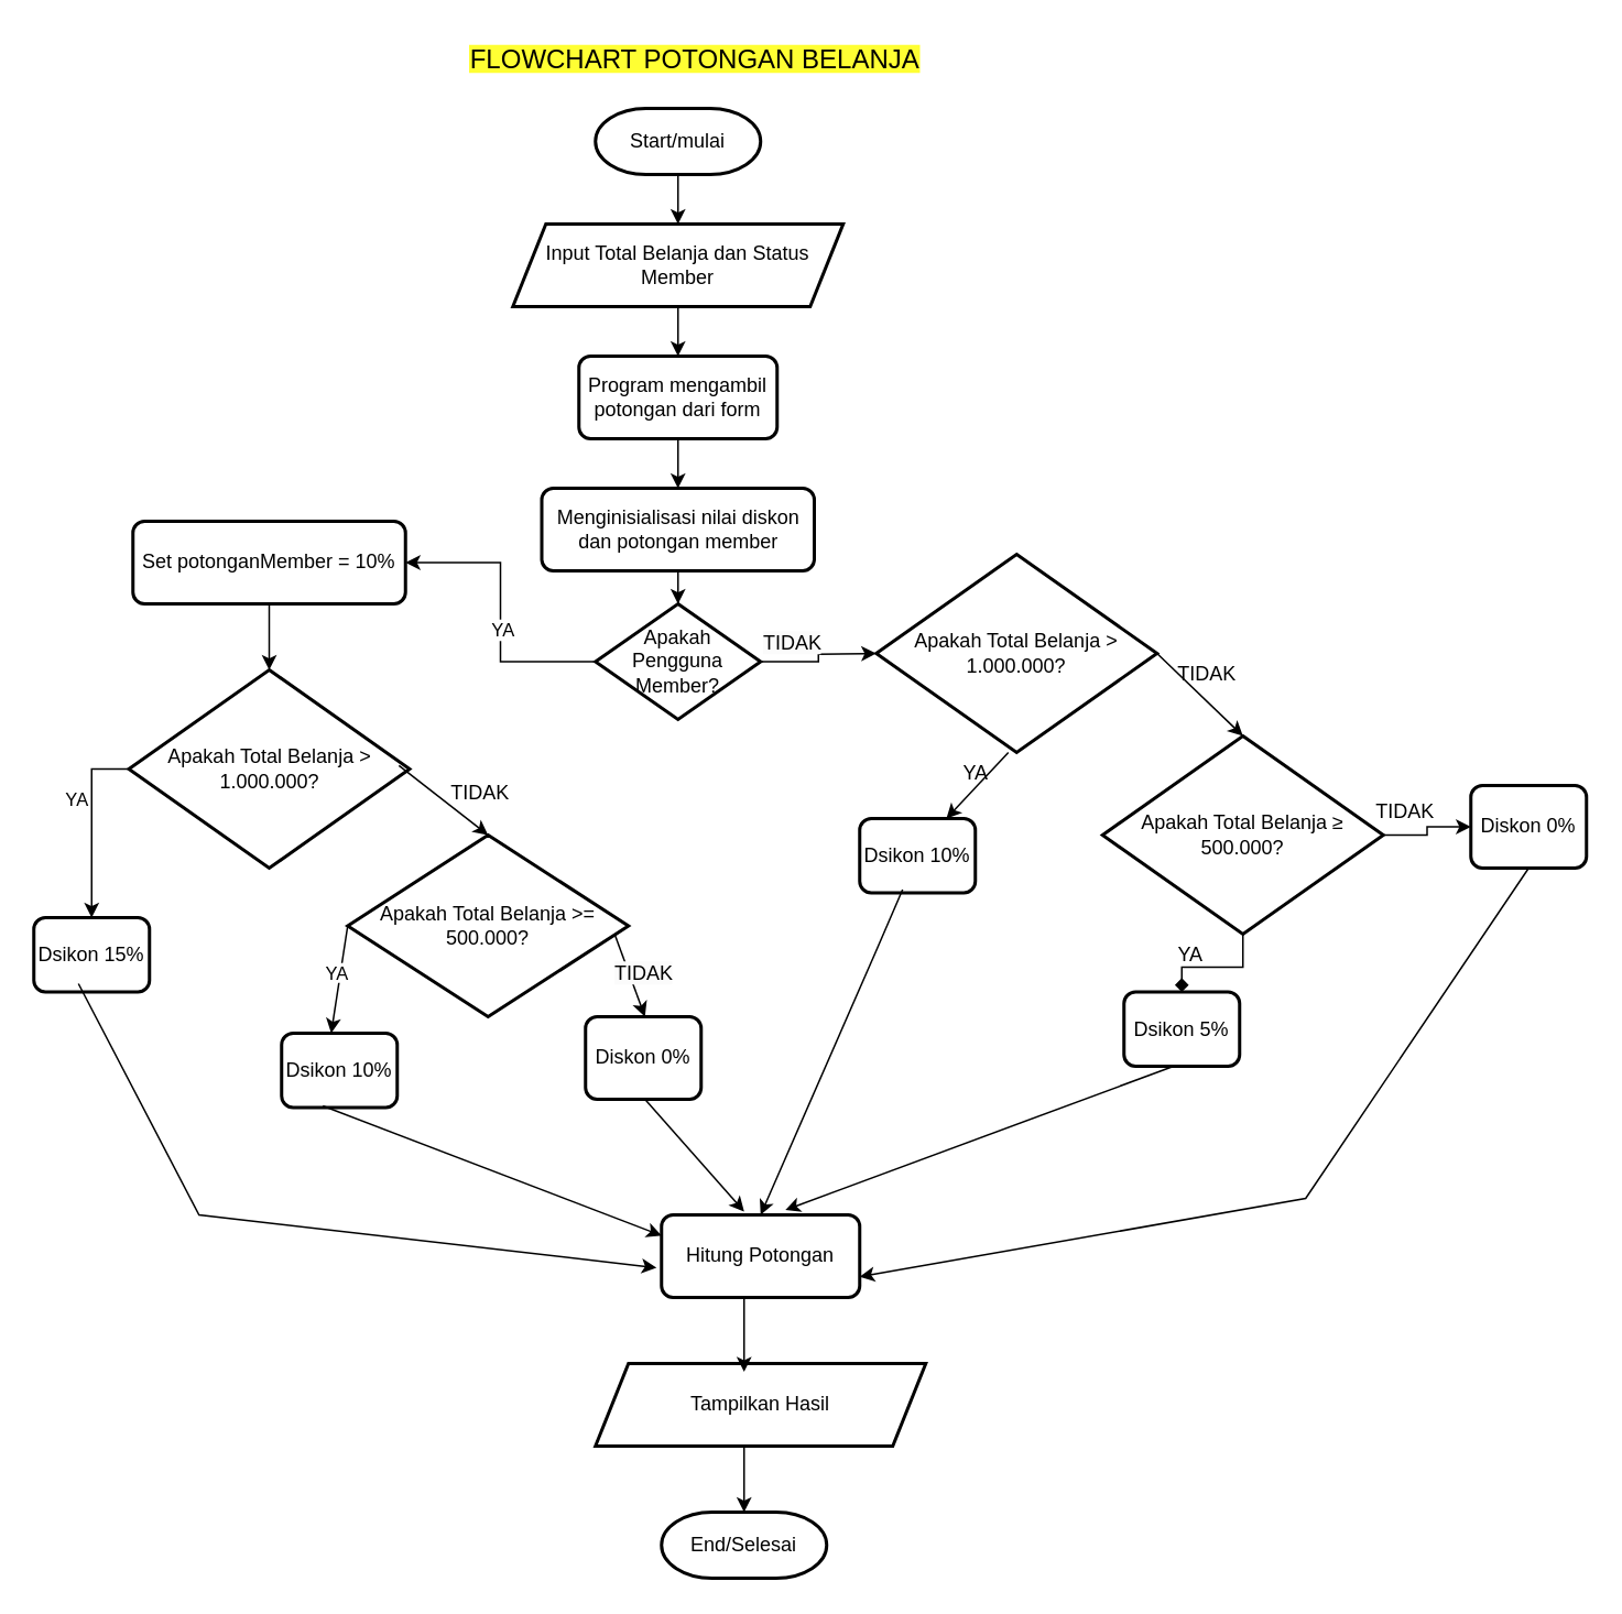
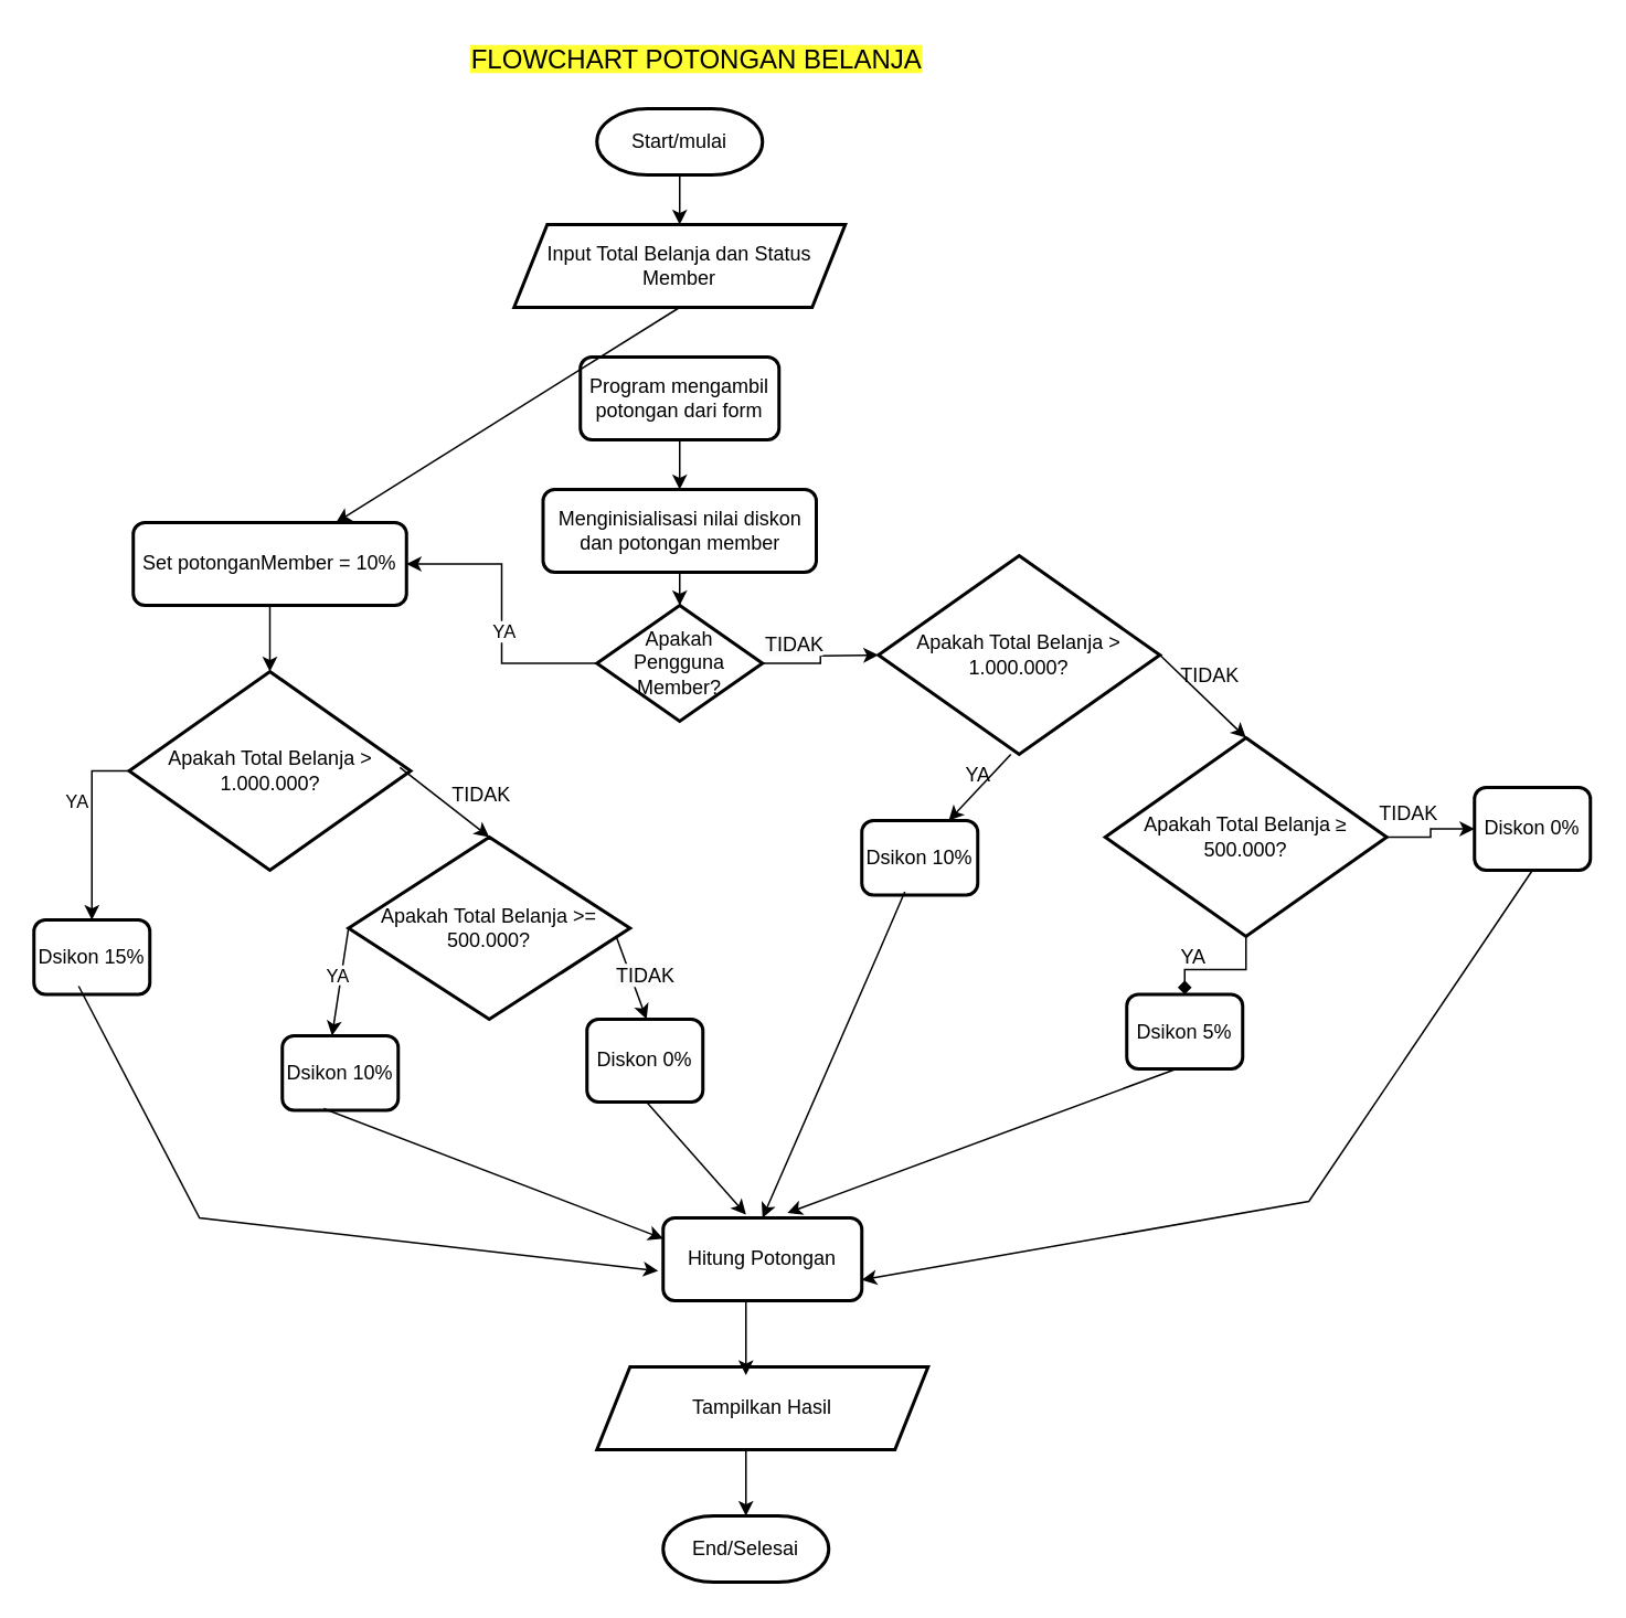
- <mxCell id="8" value="" style="endArrow=classic;html=1;rounded=0;exitX=0.5;exitY=1;exitDx=0;exitDy=0;entryX=0.5;entryY=0;entryDx=0;entryDy=0;" edge="1" parent="1" source="5" target="7"><mxGeometry width="50" height="50" relative="1" as="geometry"><mxPoint x="410" y="235" as="sourcePoint" /><mxPoint x="390" y="215" as="targetPoint" /></mxGeometry></mxCell>
+ <mxCell id="8" value="" style="endArrow=classic;html=1;rounded=0;exitX=0.5;exitY=1;exitDx=0;exitDy=0;" edge="1" parent="1" source="5" target="16"><mxGeometry width="50" height="50" relative="1" as="geometry"><mxPoint x="410" y="235" as="sourcePoint" /><mxPoint x="390" y="215" as="targetPoint" /></mxGeometry></mxCell>
